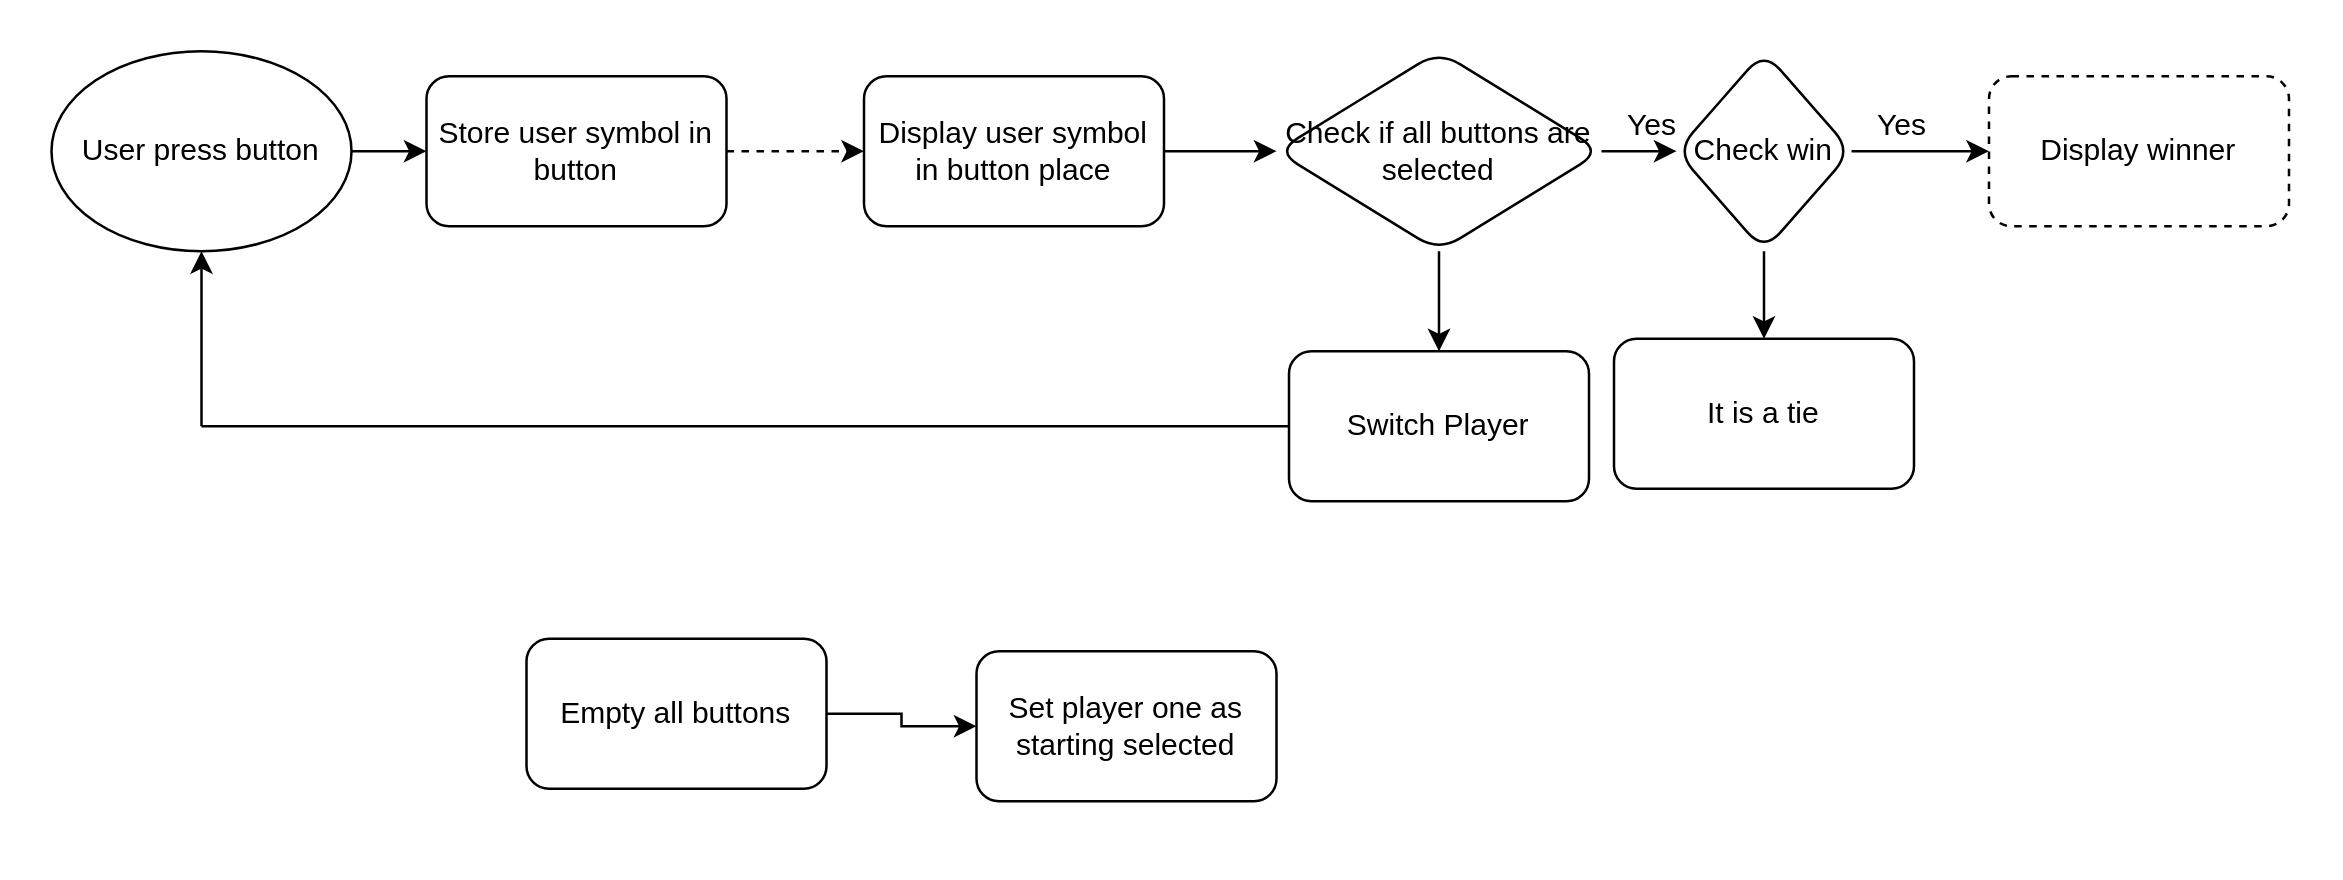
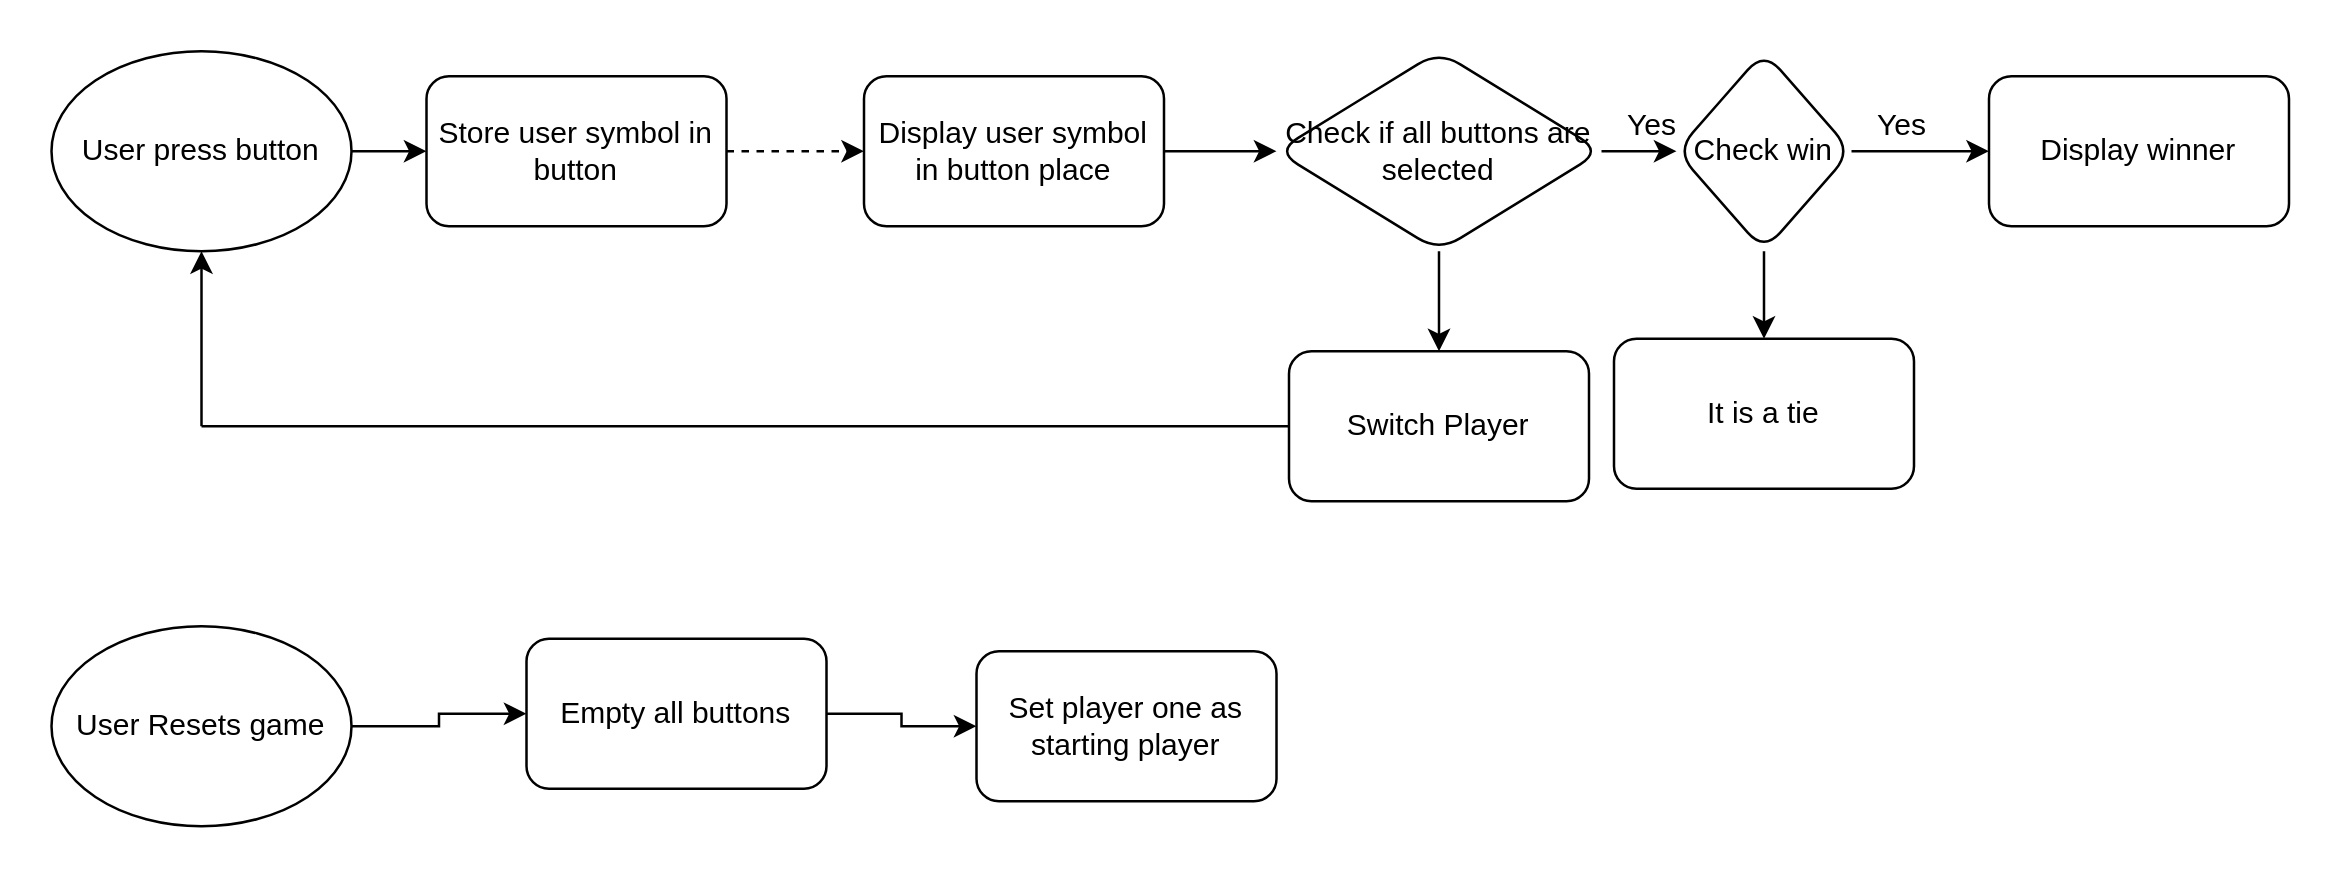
- <mxCell id="16" value="Display winner" style="whiteSpace=wrap;html=1;rounded=1;dashed=1;" vertex="1" parent="1"><mxGeometry x="795" y="30" width="120" height="60" as="geometry" /></mxCell>
+ <mxCell id="16" value="Display winner" style="whiteSpace=wrap;html=1;rounded=1;" vertex="1" parent="1"><mxGeometry x="795" y="30" width="120" height="60" as="geometry" /></mxCell>
+ <mxCell id="22" value="User Resets game" style="ellipse;whiteSpace=wrap;html=1;" vertex="1" parent="1"><mxGeometry x="20" y="250" width="120" height="80" as="geometry" /></mxCell>
+ <mxCell id="21" value="" style="edgeStyle=orthogonalEdgeStyle;rounded=0;orthogonalLoop=1;jettySize=auto;html=1;" edge="1" parent="1" source="22" target="24"><mxGeometry relative="1" as="geometry" /></mxCell>
- <mxCell id="25" value="Set player one as starting selected" style="whiteSpace=wrap;html=1;rounded=1;" vertex="1" parent="1"><mxGeometry x="390" y="260" width="120" height="60" as="geometry" /></mxCell>
+ <mxCell id="25" value="Set player one as starting player" style="whiteSpace=wrap;html=1;rounded=1;" vertex="1" parent="1"><mxGeometry x="390" y="260" width="120" height="60" as="geometry" /></mxCell>
